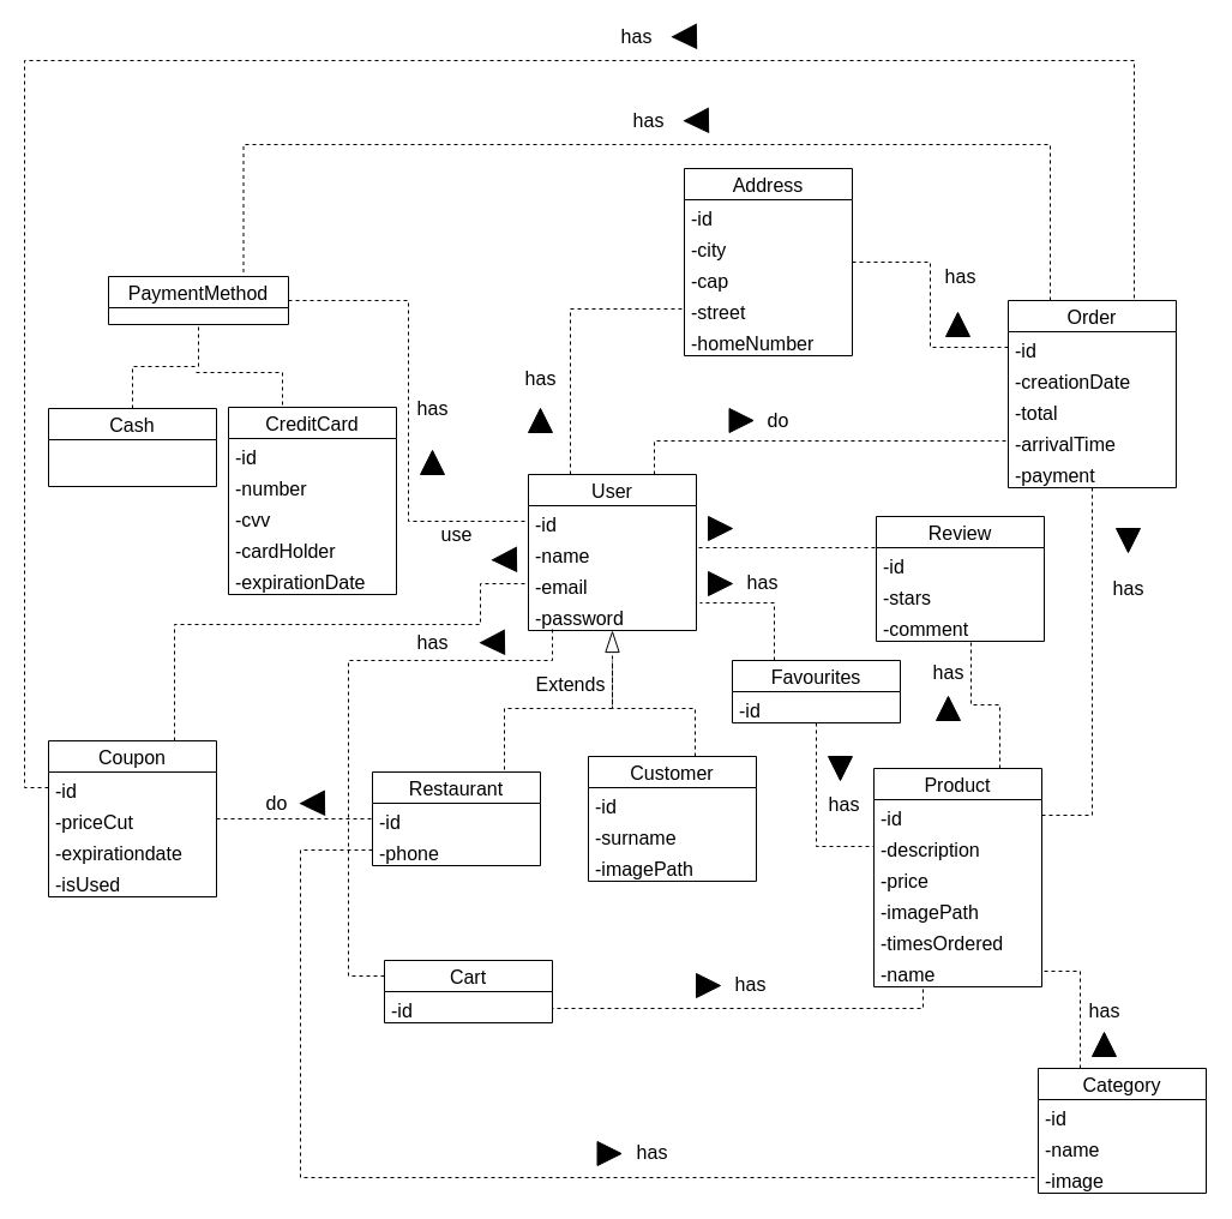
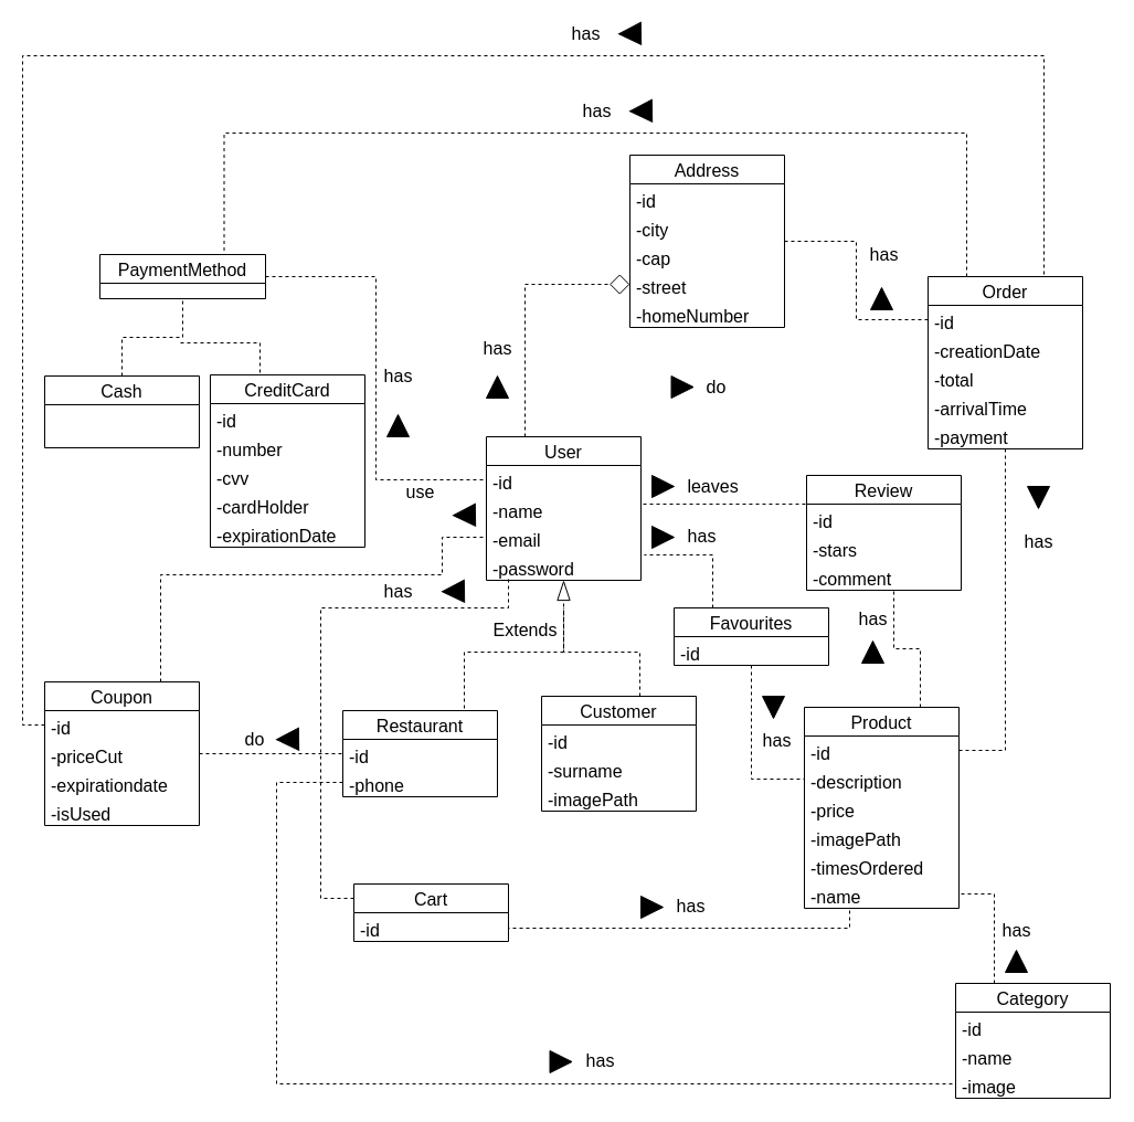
- <mxCell id="7" style="edgeStyle=orthogonalEdgeStyle;rounded=0;orthogonalLoop=1;jettySize=auto;html=1;exitX=0.25;exitY=0;exitDx=0;exitDy=0;entryX=0;entryY=0.5;entryDx=0;entryDy=0;dashed=1;fontSize=16;endArrow=none;endFill=0;endSize=16;strokeWidth=1;" parent="1" source="8" target="50" edge="1"><mxGeometry relative="1" as="geometry" /></mxCell>
+ <mxCell id="7" style="edgeStyle=orthogonalEdgeStyle;rounded=0;orthogonalLoop=1;jettySize=auto;html=1;exitX=0.25;exitY=0;exitDx=0;exitDy=0;entryX=0;entryY=0.5;entryDx=0;entryDy=0;dashed=1;fontSize=16;endArrow=diamond;endFill=0;endSize=16;strokeWidth=1;" parent="1" source="8" target="50" edge="1"><mxGeometry relative="1" as="geometry" /></mxCell>
- <mxCell id="6" style="edgeStyle=orthogonalEdgeStyle;rounded=0;orthogonalLoop=1;jettySize=auto;html=1;exitX=0.75;exitY=0;exitDx=0;exitDy=0;entryX=0;entryY=0.5;entryDx=0;entryDy=0;dashed=1;fontSize=16;endArrow=none;endFill=0;endSize=16;strokeWidth=1;" parent="1" source="8" target="41" edge="1"><mxGeometry relative="1" as="geometry" /></mxCell>
+ <mxCell id="24" value="leaves" style="text;html=1;align=center;verticalAlign=middle;resizable=0;points=[];autosize=1;strokeColor=none;fillColor=none;fontSize=16;" parent="1" vertex="1"><mxGeometry x="615" y="430" width="60" height="20" as="geometry" /></mxCell>
